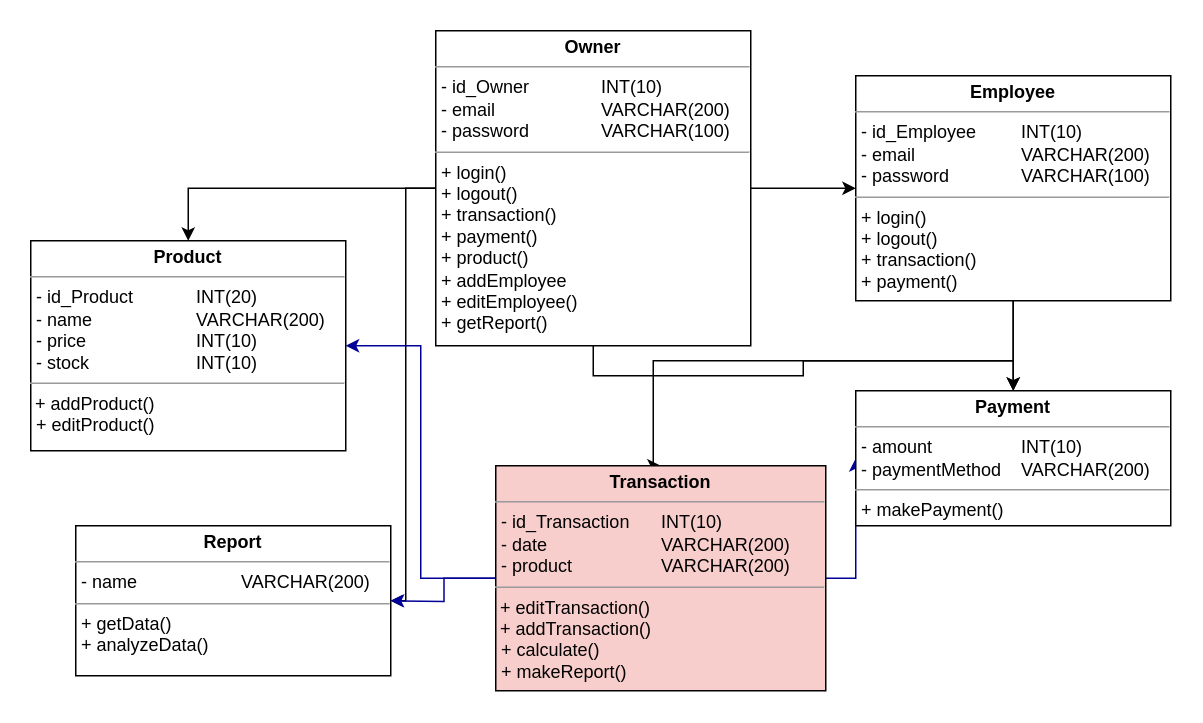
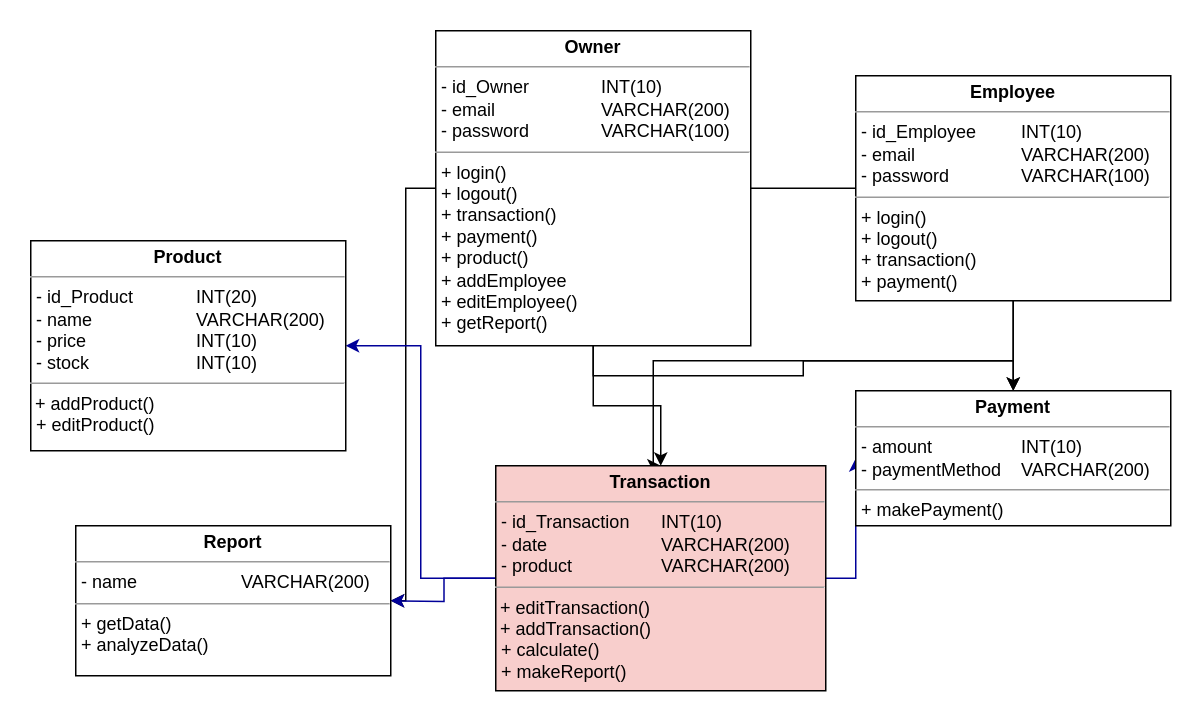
- <mxCell id="6" style="edgeStyle=orthogonalEdgeStyle;rounded=0;orthogonalLoop=1;jettySize=auto;html=1;entryX=0.5;entryY=0;entryDx=0;entryDy=0;" parent="1" source="9" target="15" edge="1"><mxGeometry relative="1" as="geometry" /></mxCell>
+ <mxCell id="6" style="edgeStyle=orthogonalEdgeStyle;rounded=0;orthogonalLoop=1;jettySize=auto;html=1;" parent="1" source="9" target="13" edge="1"><mxGeometry relative="1" as="geometry" /></mxCell>
- <mxCell id="8" style="edgeStyle=orthogonalEdgeStyle;rounded=0;orthogonalLoop=1;jettySize=auto;html=1;entryX=0;entryY=0.5;entryDx=0;entryDy=0;" parent="1" source="9" target="4" edge="1"><mxGeometry relative="1" as="geometry" /></mxCell>
+ <mxCell id="8" style="edgeStyle=orthogonalEdgeStyle;rounded=0;orthogonalLoop=1;jettySize=auto;html=1;entryX=0;entryY=0.5;entryDx=0;entryDy=0;endArrow=none;" parent="1" source="9" target="4" edge="1"><mxGeometry relative="1" as="geometry" /></mxCell>
- <mxCell id="5" style="edgeStyle=orthogonalEdgeStyle;rounded=0;orthogonalLoop=1;jettySize=auto;html=1;entryX=1;entryY=0.5;entryDx=0;entryDy=0;endArrow=open;" parent="1" source="9" target="16" edge="1"><mxGeometry relative="1" as="geometry"><Array as="points"><mxPoint x="270" y="125" /><mxPoint x="270" y="400" /></Array></mxGeometry></mxCell>
+ <mxCell id="5" style="edgeStyle=orthogonalEdgeStyle;rounded=0;orthogonalLoop=1;jettySize=auto;html=1;entryX=1;entryY=0.5;entryDx=0;entryDy=0;" parent="1" source="9" target="16" edge="1"><mxGeometry relative="1" as="geometry"><Array as="points"><mxPoint x="270" y="125" /><mxPoint x="270" y="400" /></Array></mxGeometry></mxCell>
